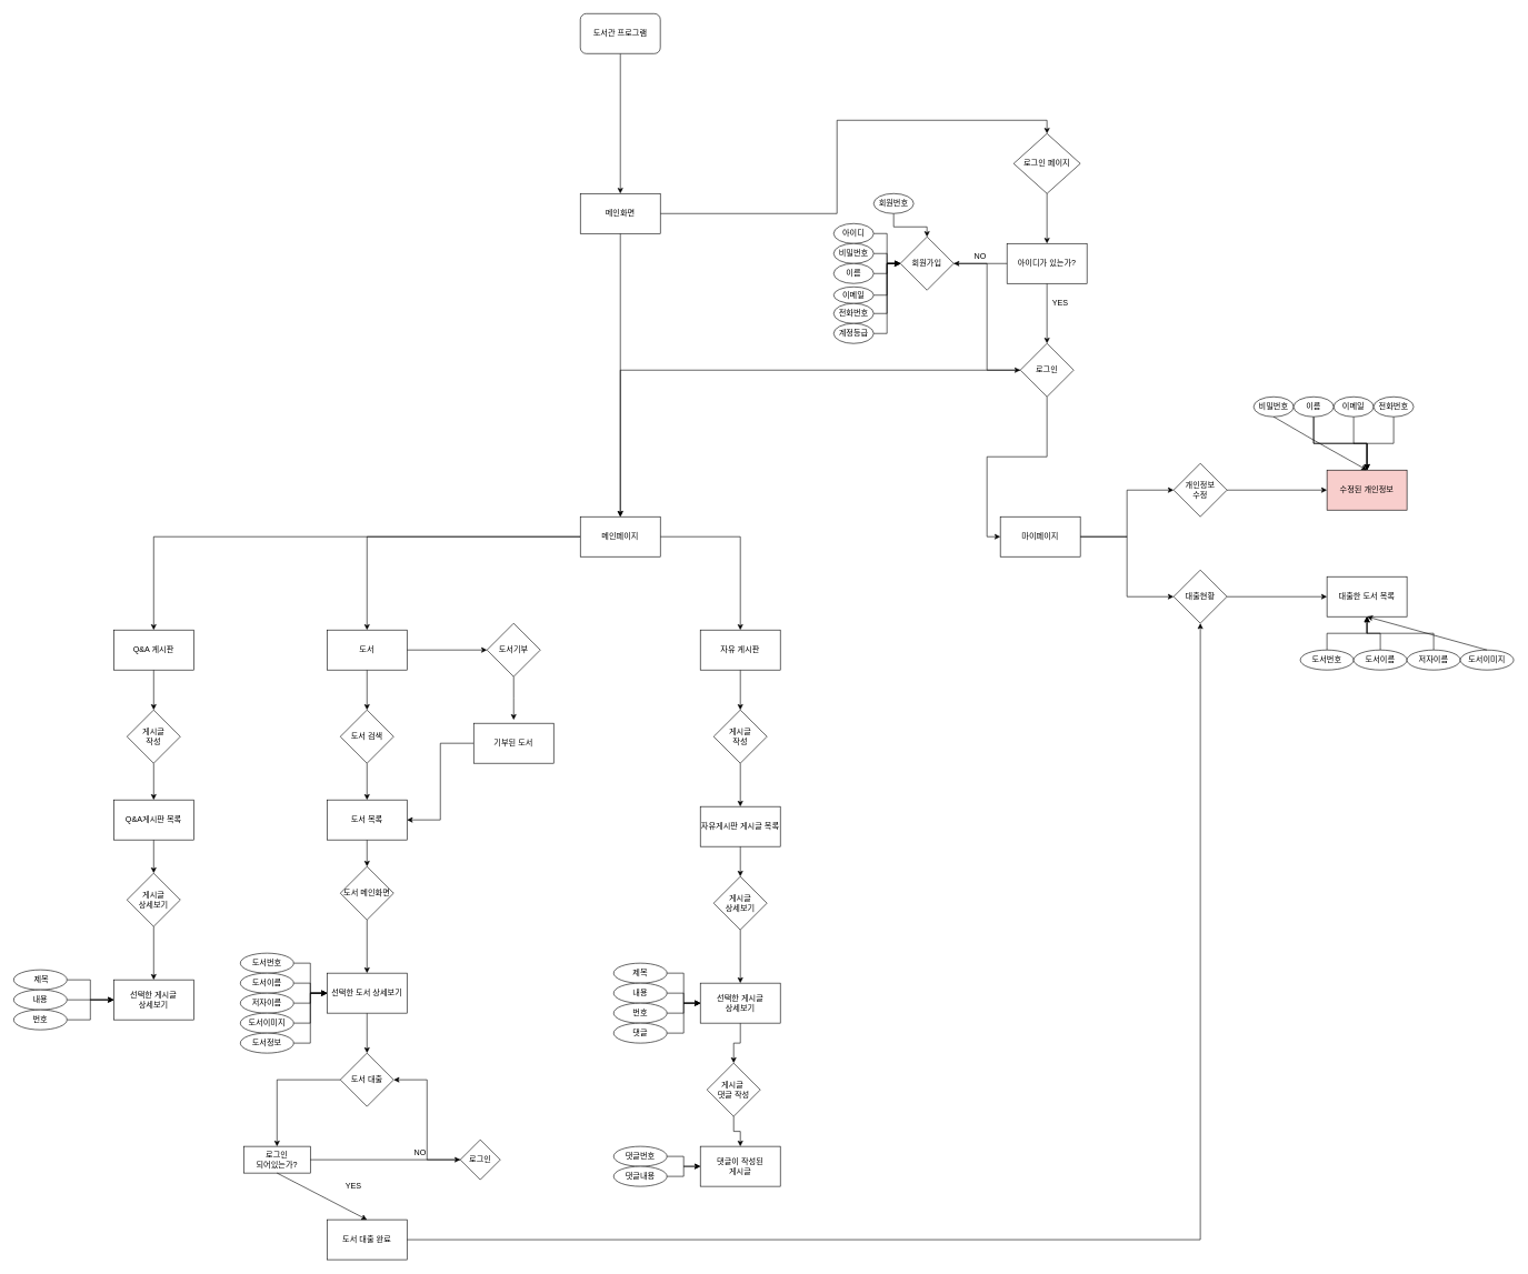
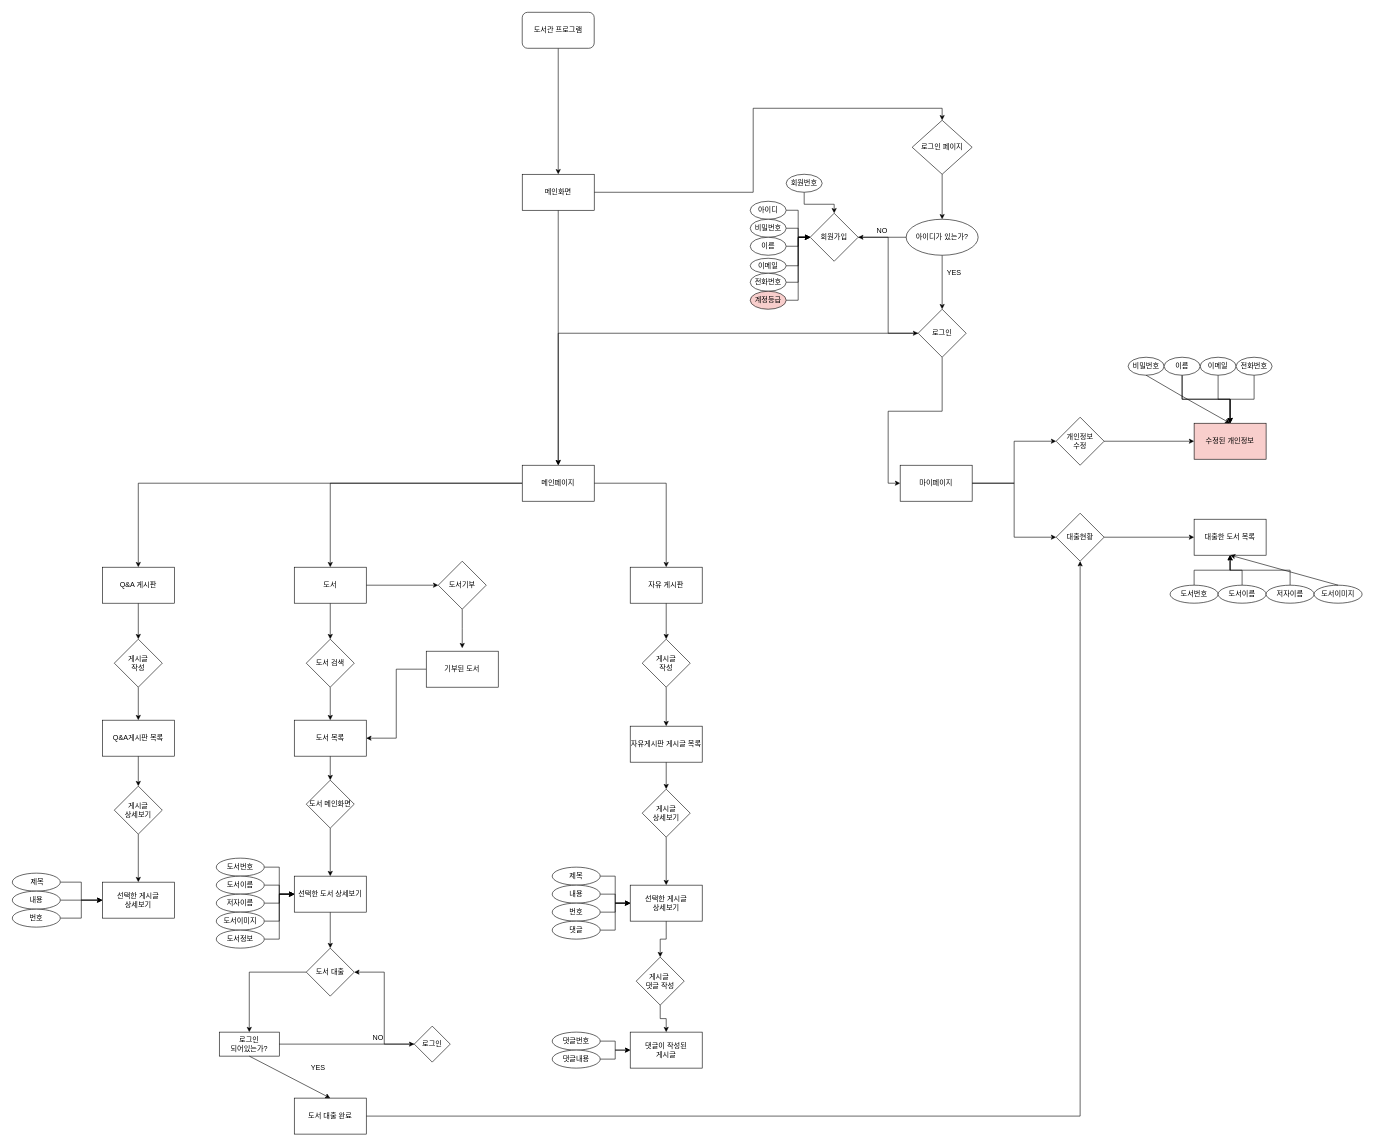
- <mxCell id="6" value="아이디가 있는가?" style="rounded=0;whiteSpace=wrap;html=1;" parent="1" vertex="1"><mxGeometry x="1510" y="365" width="120" height="60" as="geometry" /></mxCell>
+ <mxCell id="6" value="아이디가 있는가?" style="ellipse;whiteSpace=wrap;html=1;" parent="1" vertex="1"><mxGeometry x="1510" y="365" width="120" height="60" as="geometry" /></mxCell>
- <mxCell id="82" value="계정등급" style="ellipse;whiteSpace=wrap;html=1;" parent="1" vertex="1"><mxGeometry x="1250" y="485" width="60" height="30" as="geometry" /></mxCell>
+ <mxCell id="82" value="계정등급" style="ellipse;whiteSpace=wrap;html=1;fillColor=#f8cecc;" parent="1" vertex="1"><mxGeometry x="1250" y="485" width="60" height="30" as="geometry" /></mxCell>
